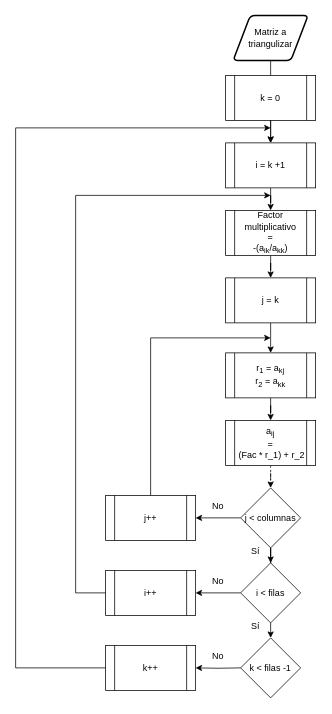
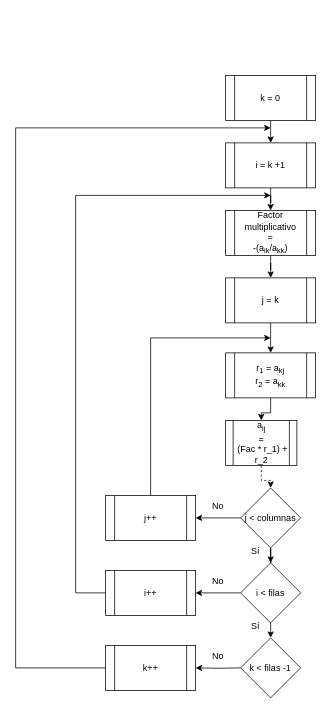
- <mxCell id="3" value="&lt;div&gt;Matriz a&lt;/div&gt;&lt;div&gt;triangulizar&lt;br&gt;&lt;/div&gt;" style="shape=parallelogram;html=1;strokeWidth=2;perimeter=parallelogramPerimeter;whiteSpace=wrap;rounded=1;arcSize=12;size=0.23;" vertex="1" parent="1"><mxGeometry x="310" y="20" width="100" height="60" as="geometry" /></mxCell>
- <mxCell id="2" value="" style="edgeStyle=orthogonalEdgeStyle;rounded=0;orthogonalLoop=1;jettySize=auto;html=1;" edge="1" parent="1" source="3" target="8"><mxGeometry relative="1" as="geometry" /></mxCell>
- <mxCell id="15" value="&lt;div&gt;a&lt;sub&gt;ij&lt;/sub&gt; &lt;br&gt;&lt;/div&gt;&lt;div&gt;=&lt;/div&gt;&lt;div&gt;&amp;nbsp;(Fac * r_1) + r_2&lt;/div&gt;" style="shape=process;whiteSpace=wrap;html=1;backgroundOutline=1;" vertex="1" parent="1"><mxGeometry x="300" y="560" width="120" height="60" as="geometry" /></mxCell>
+ <mxCell id="15" value="&lt;div&gt;a&lt;sub&gt;ij&lt;/sub&gt; &lt;br&gt;&lt;/div&gt;&lt;div&gt;=&lt;/div&gt;&lt;div&gt;&amp;nbsp;(Fac * r_1) + r_2&lt;/div&gt;" style="shape=process;whiteSpace=wrap;html=1;backgroundOutline=1;" vertex="1" parent="1"><mxGeometry x="300" y="560" width="95" height="60" as="geometry" /></mxCell>
